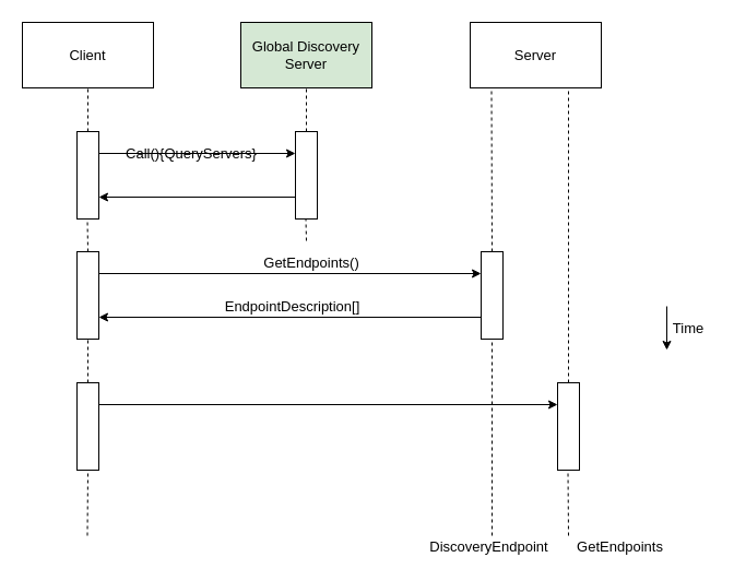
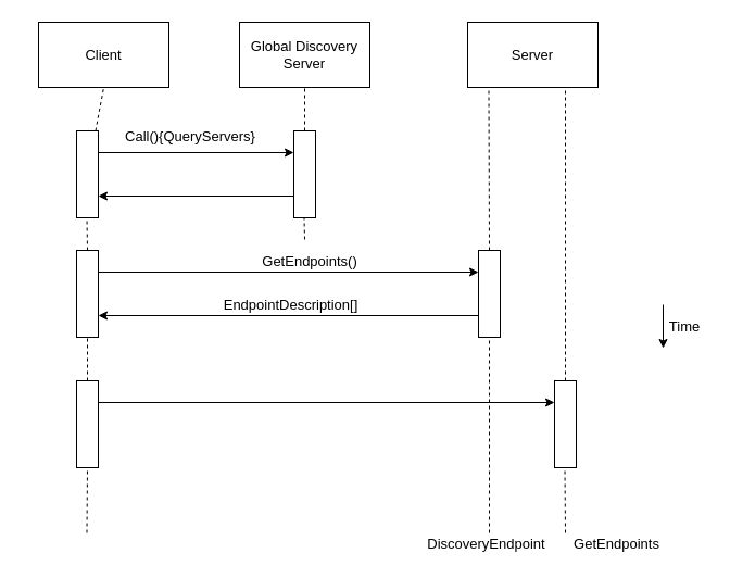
- <mxCell id="2" value="Client" style="rounded=0;whiteSpace=wrap;html=1;fontSize=13;" vertex="1" parent="1"><mxGeometry x="20" y="20" width="120" height="60" as="geometry" /></mxCell>
+ <mxCell id="2" value="Client" style="rounded=0;whiteSpace=wrap;html=1;fontSize=13;" vertex="1" parent="1"><mxGeometry x="35" y="20" width="120" height="60" as="geometry" /></mxCell>
- <mxCell id="24" value="Global Discovery Server" style="rounded=0;whiteSpace=wrap;html=1;fontSize=13;fillColor=#d5e8d4;" vertex="1" parent="1"><mxGeometry x="220" y="20" width="120" height="60" as="geometry" /></mxCell>
+ <mxCell id="24" value="Global Discovery Server" style="rounded=0;whiteSpace=wrap;html=1;fontSize=13;" vertex="1" parent="1"><mxGeometry x="220" y="20" width="120" height="60" as="geometry" /></mxCell>
- <mxCell id="32" value="Call(){QueryServers}" style="text;html=1;strokeColor=none;fillColor=none;align=center;verticalAlign=middle;whiteSpace=wrap;rounded=0;fontSize=13;" vertex="1" parent="1"><mxGeometry x="110" y="125" width="130" height="30" as="geometry" /></mxCell>
+ <mxCell id="32" value="Call(){QueryServers}" style="text;html=1;strokeColor=none;fillColor=none;align=center;verticalAlign=middle;whiteSpace=wrap;rounded=0;fontSize=13;" vertex="1" parent="1"><mxGeometry x="110" y="110" width="130" height="30" as="geometry" /></mxCell>
